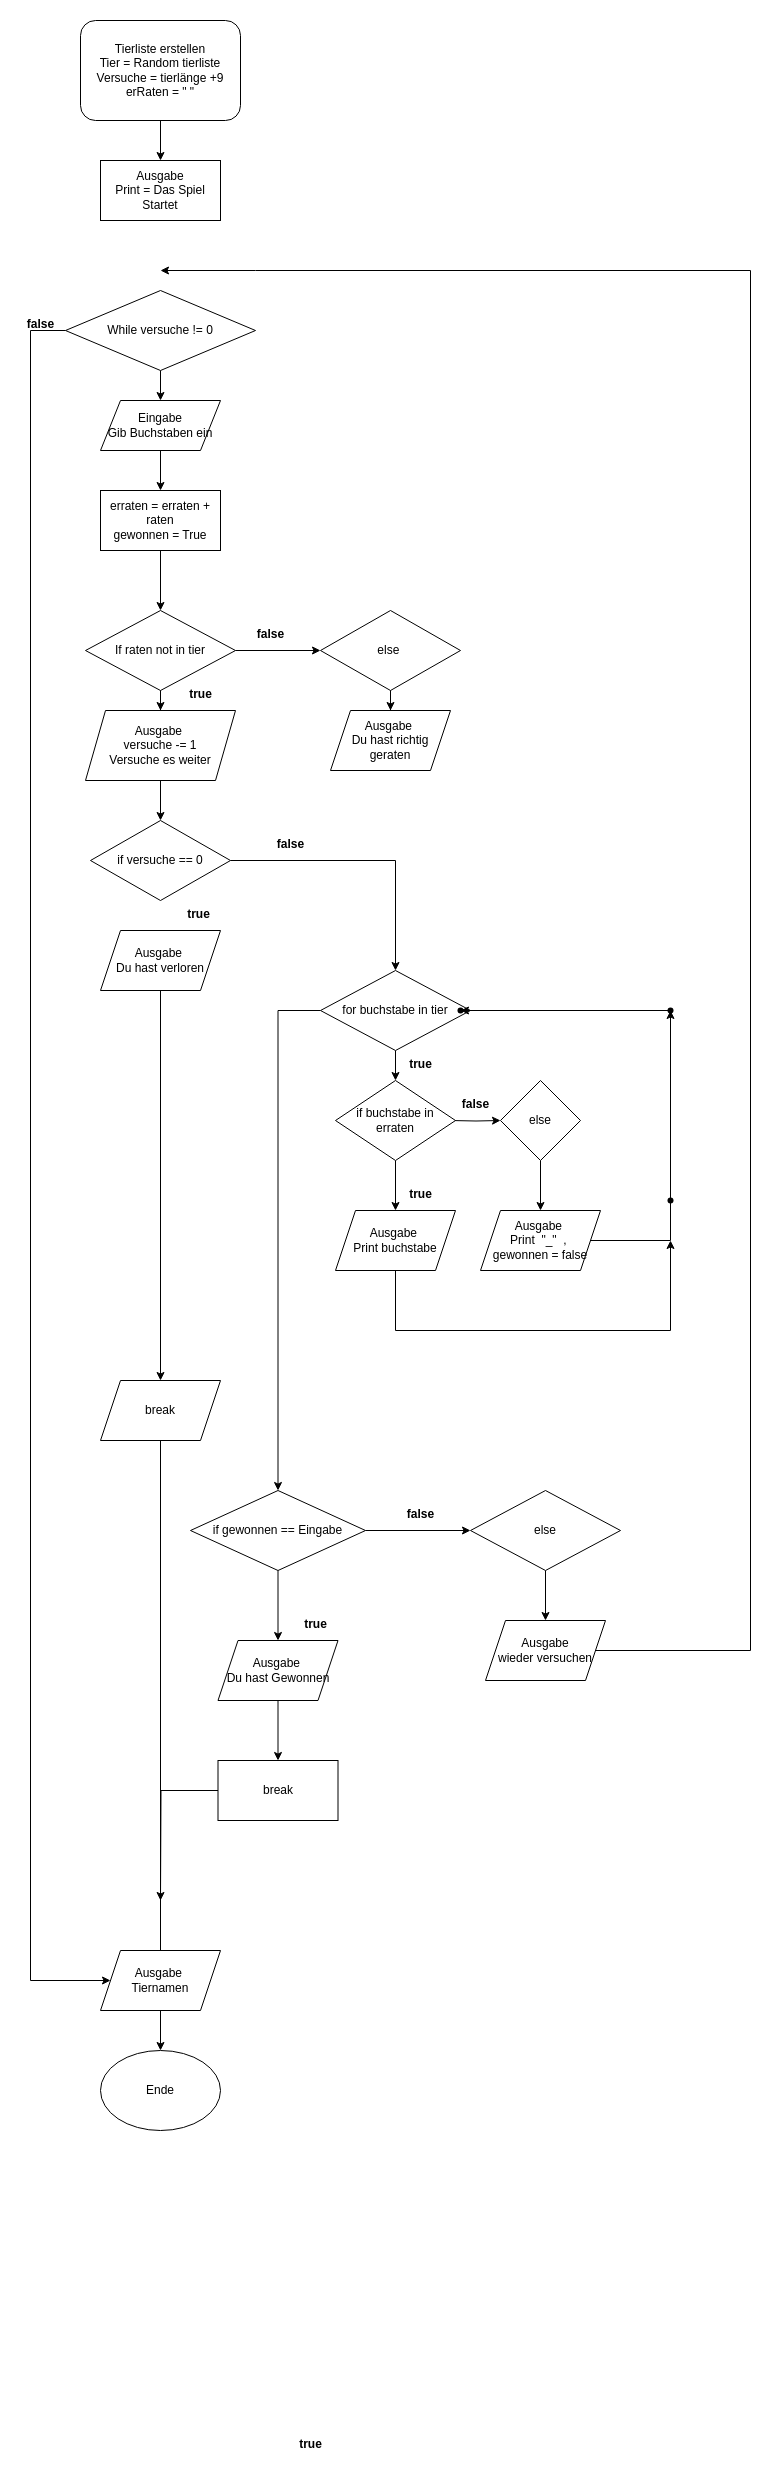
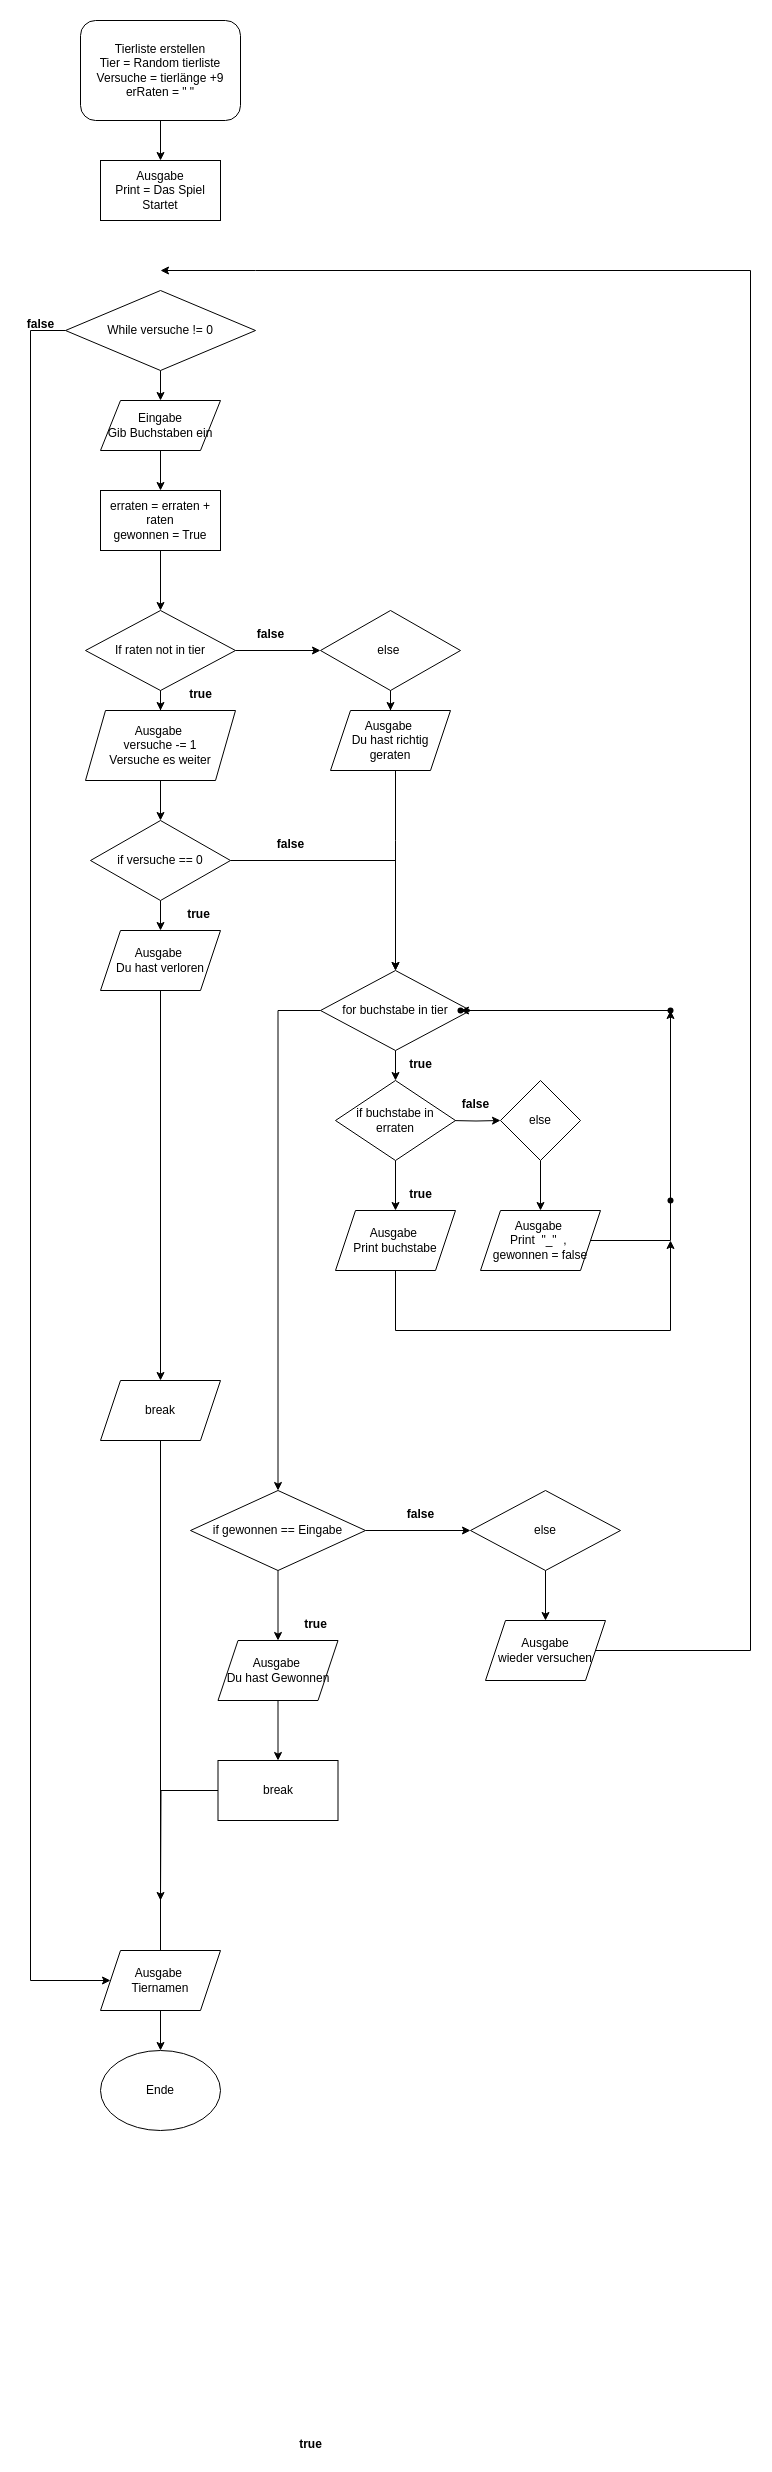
+ <mxCell id="24" value="" style="edgeStyle=orthogonalEdgeStyle;rounded=0;orthogonalLoop=1;jettySize=auto;html=1;" parent="1" source="25" target="31" edge="1"><mxGeometry relative="1" as="geometry"><Array as="points"><mxPoint x="395" y="840" /><mxPoint x="395" y="840" /></Array></mxGeometry></mxCell>
+ <mxCell id="17" value="" style="edgeStyle=orthogonalEdgeStyle;rounded=0;orthogonalLoop=1;jettySize=auto;html=1;" parent="1" source="19" target="21" edge="1"><mxGeometry relative="1" as="geometry" /></mxCell>
